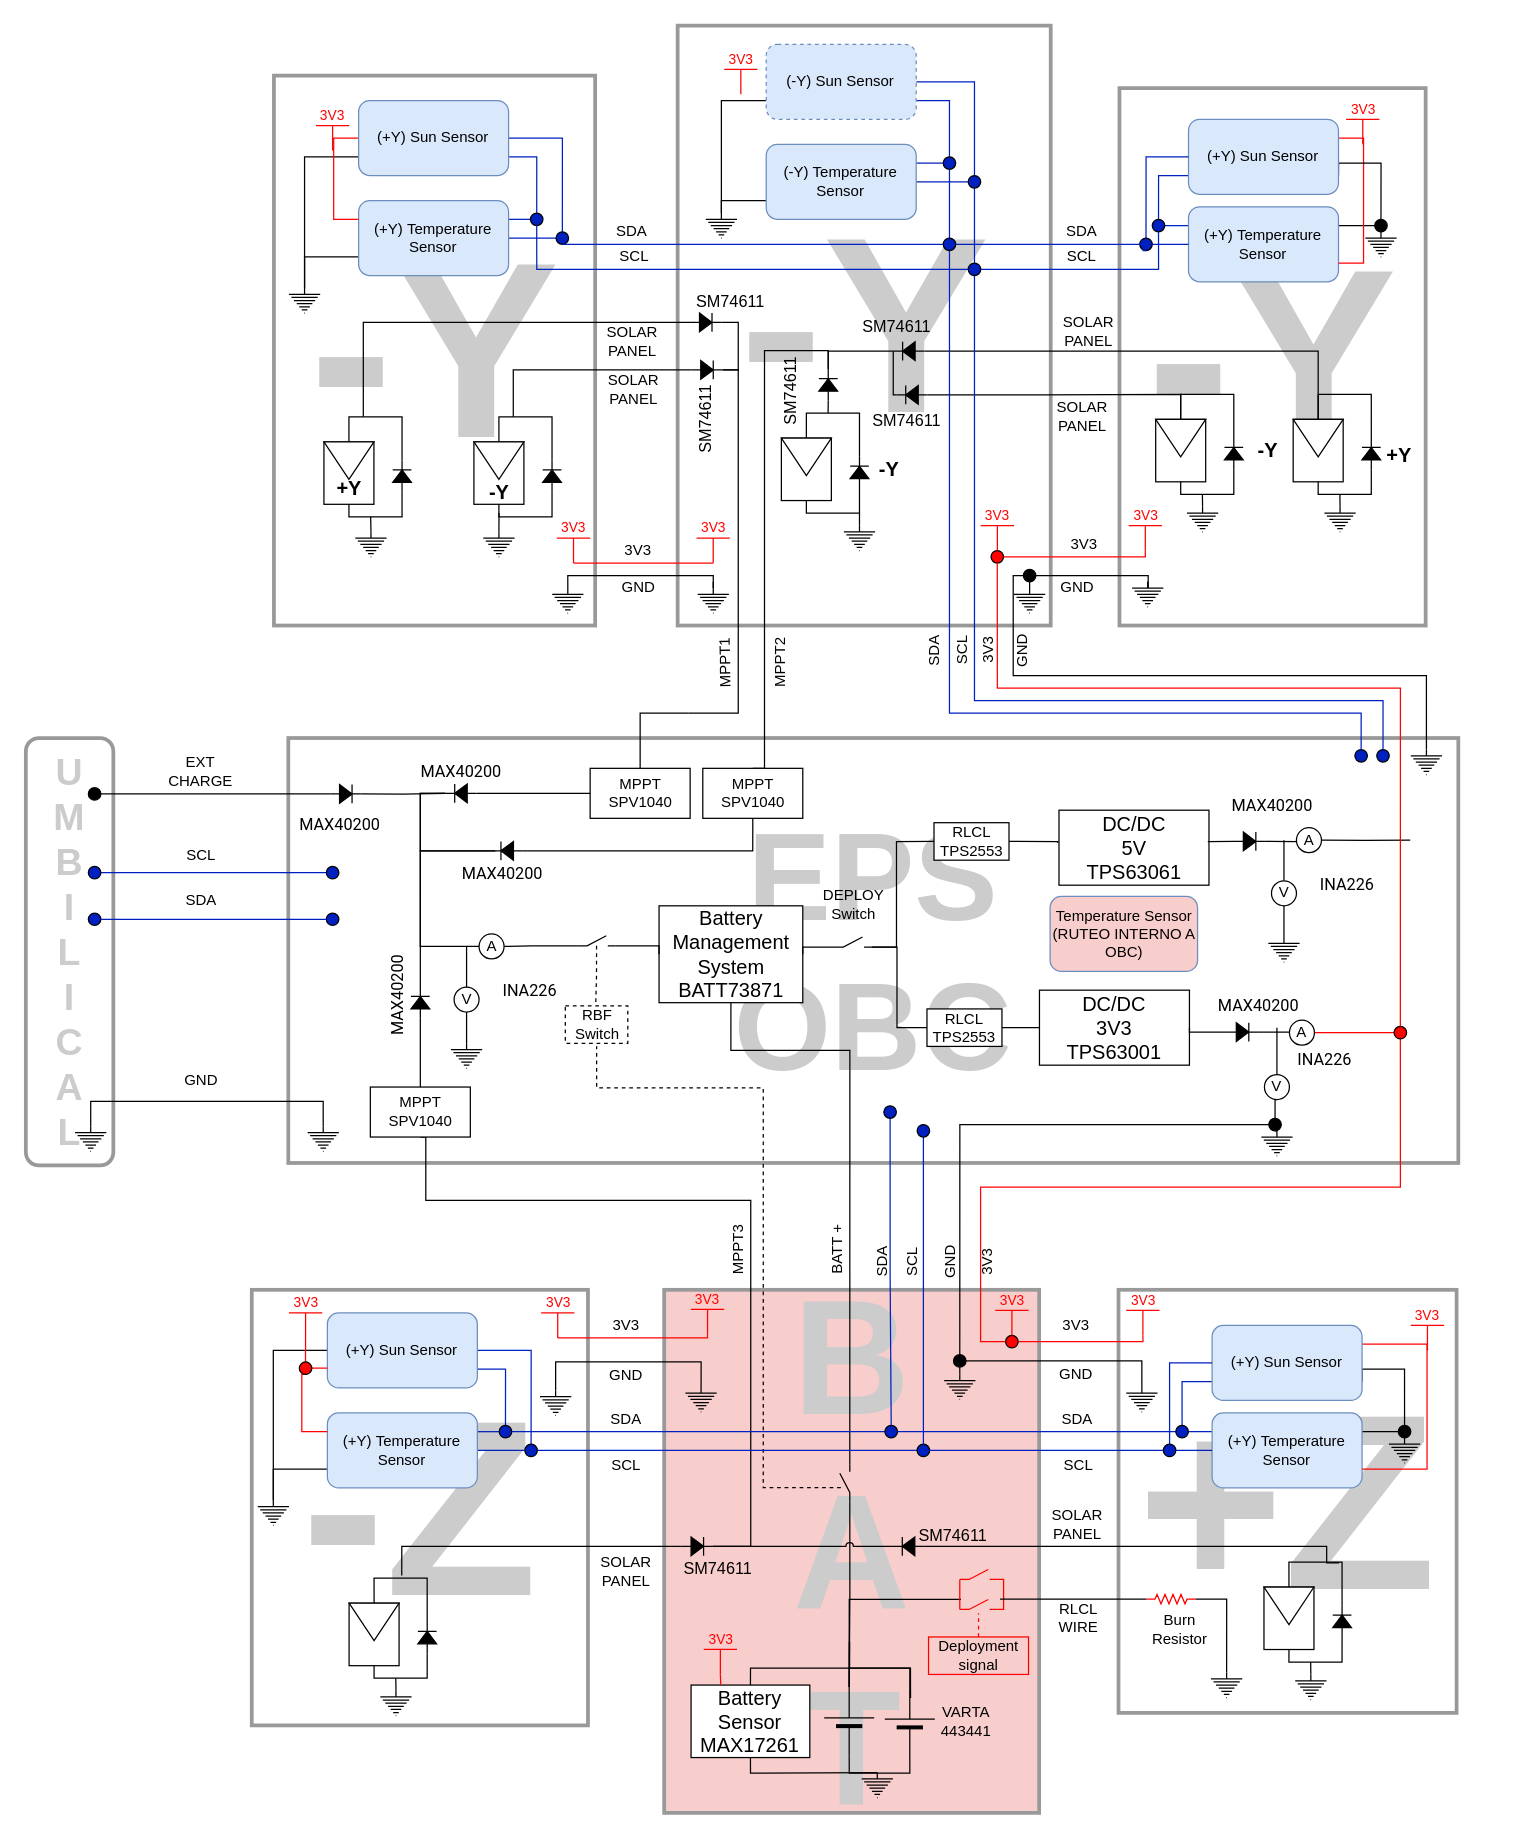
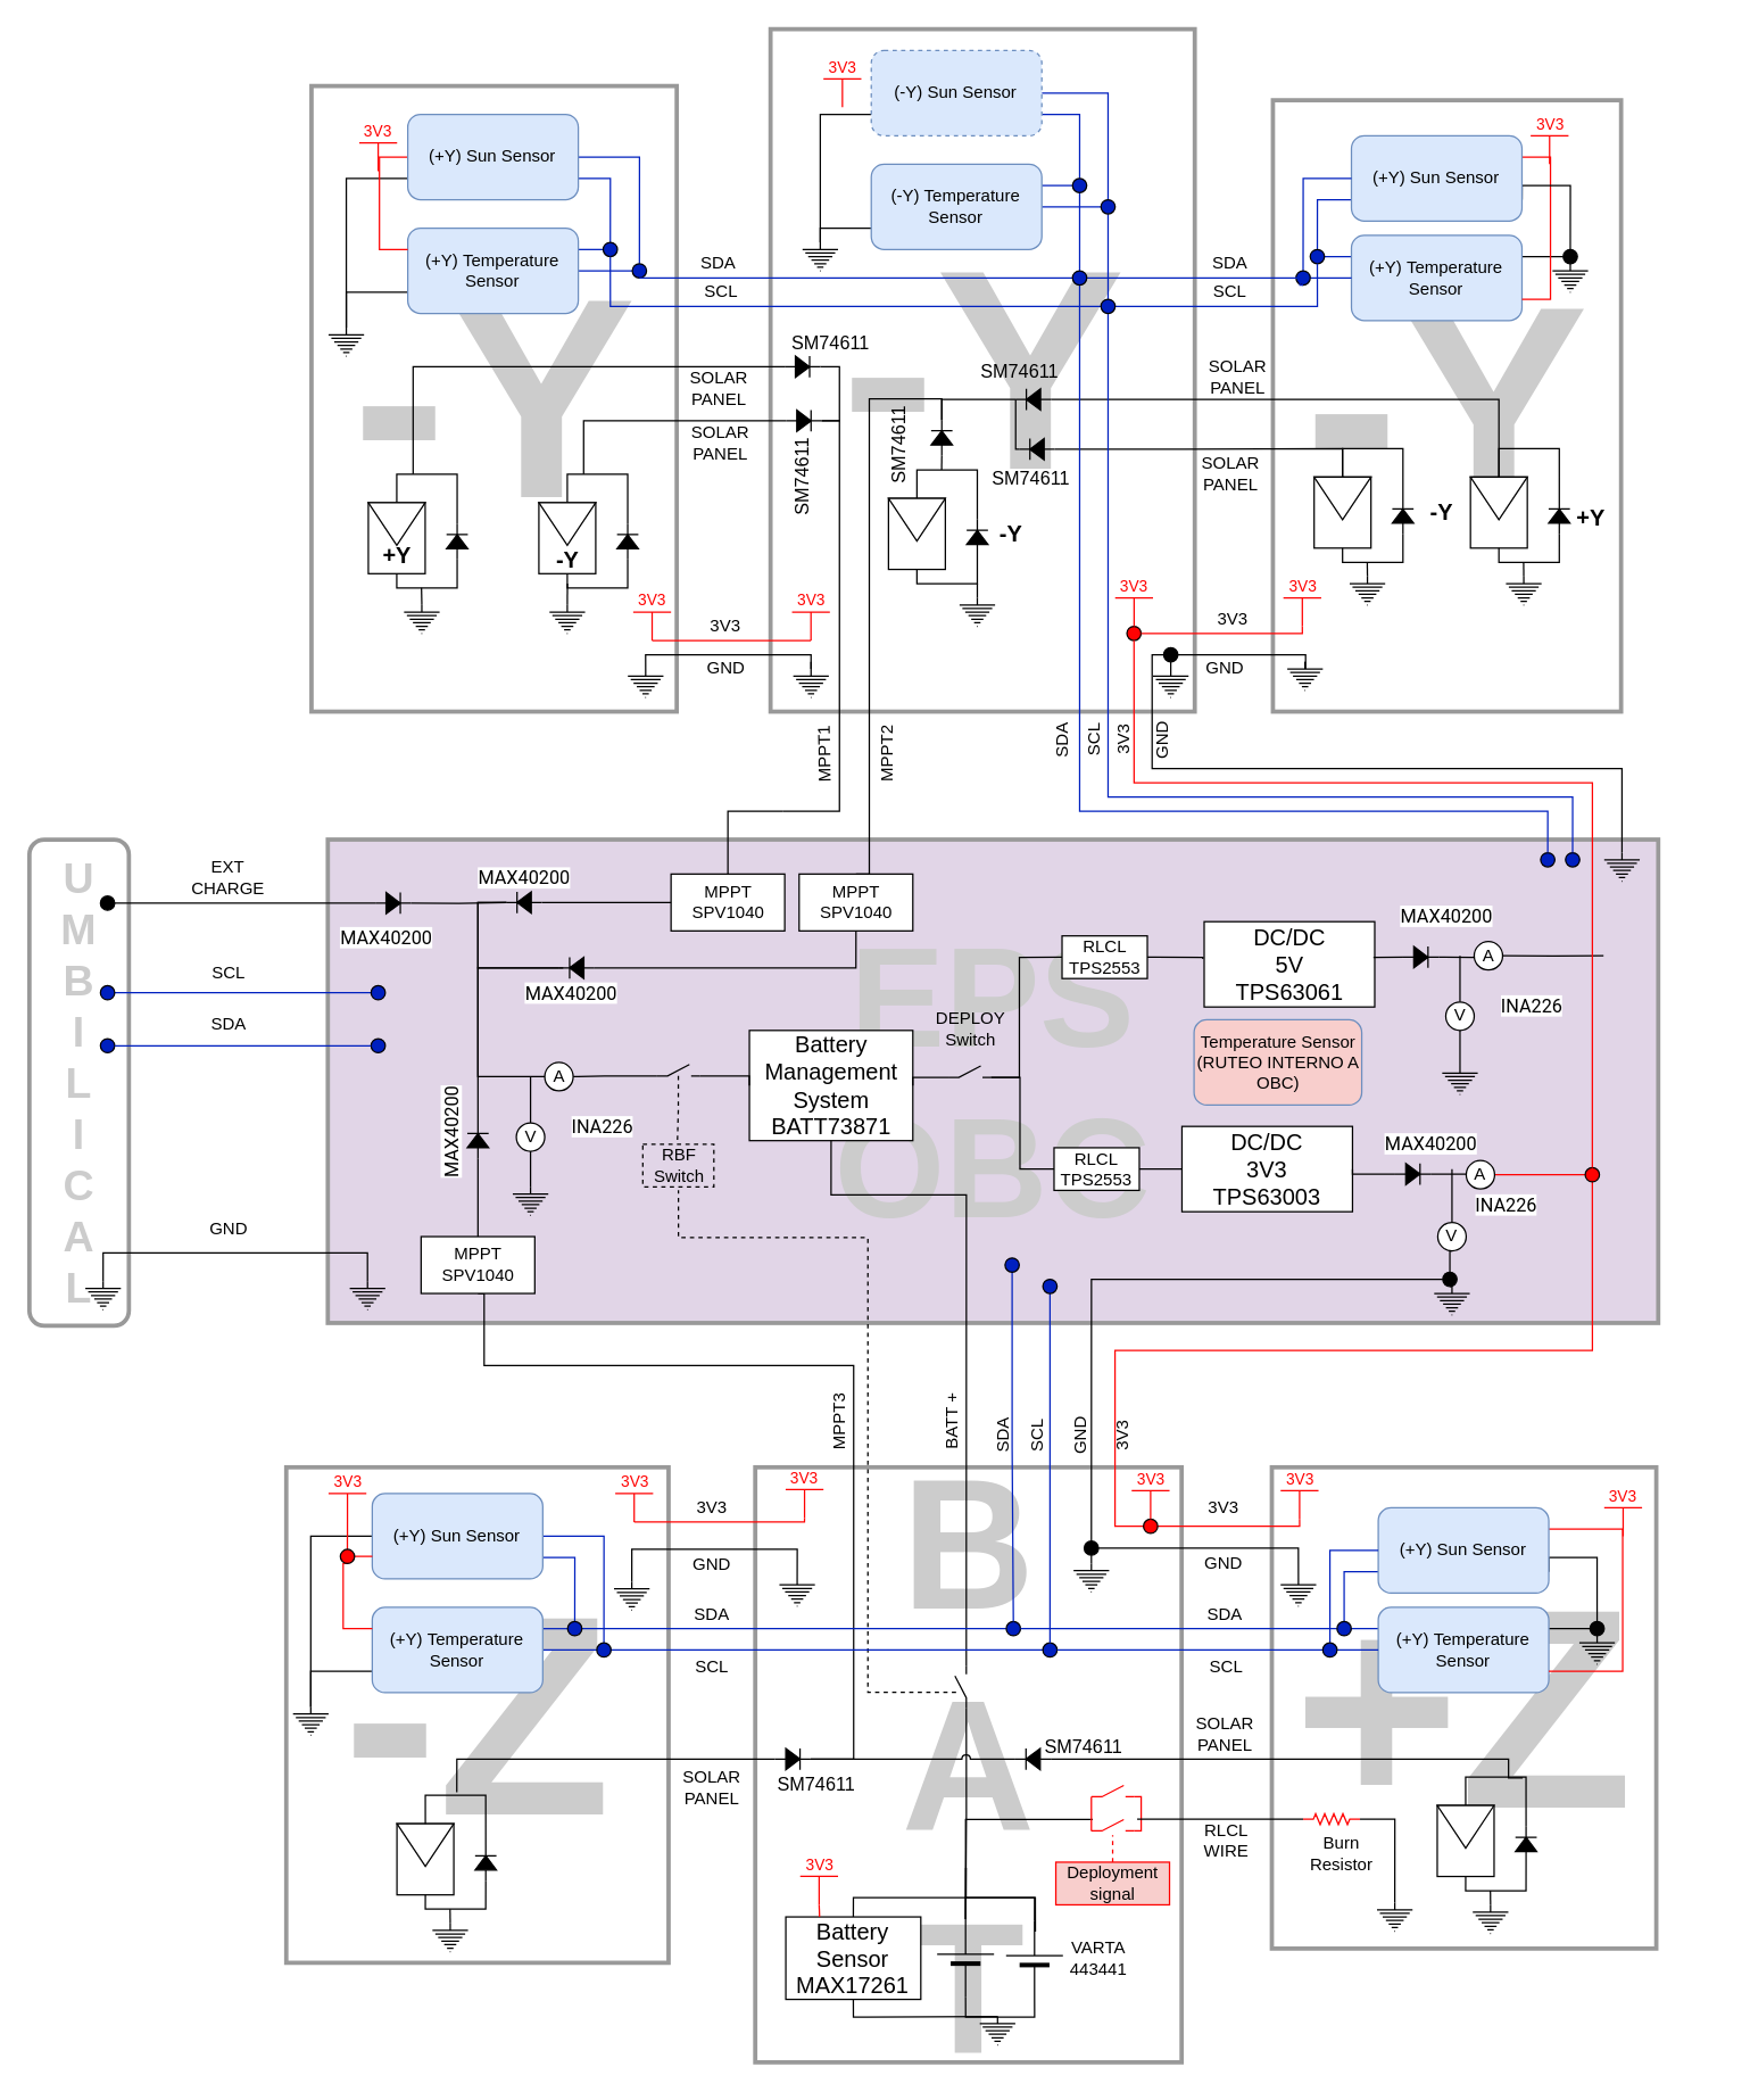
- <mxCell id="8" value="&lt;font style=&quot;font-size: 100px&quot; color=&quot;#cccccc&quot;&gt;&lt;span&gt;EPS&lt;br&gt;OBC&lt;/span&gt;&lt;/font&gt;" style="rounded=0;whiteSpace=wrap;html=1;strokeColor=#999999;fontStyle=1;strokeWidth=3;" parent="1" vertex="1"><mxGeometry x="230" y="590" width="936.13" height="340" as="geometry" /></mxCell>
+ <mxCell id="8" value="&lt;font style=&quot;font-size: 100px&quot; color=&quot;#cccccc&quot;&gt;&lt;span&gt;EPS&lt;br&gt;OBC&lt;/span&gt;&lt;/font&gt;" style="rounded=0;whiteSpace=wrap;html=1;strokeColor=#999999;fontStyle=1;strokeWidth=3;fillColor=#e1d5e7;" parent="1" vertex="1"><mxGeometry x="230" y="590" width="936.13" height="340" as="geometry" /></mxCell>
- <mxCell id="108" value="DC/DC&lt;br&gt;3V3&lt;br&gt;TPS63001" style="rounded=0;whiteSpace=wrap;html=1;fontSize=16;" parent="1" vertex="1"><mxGeometry x="831" y="791.75" width="120" height="60" as="geometry" /></mxCell>
+ <mxCell id="108" value="DC/DC&lt;br&gt;3V3&lt;br&gt;TPS63003" style="rounded=0;whiteSpace=wrap;html=1;fontSize=16;" parent="1" vertex="1"><mxGeometry x="831" y="791.75" width="120" height="60" as="geometry" /></mxCell>
- <mxCell id="7" value="&lt;b style=&quot;font-size: 130px&quot;&gt;&lt;font style=&quot;font-size: 130px&quot; color=&quot;#cccccc&quot;&gt;B&lt;br&gt;A&lt;br&gt;T&lt;/font&gt;&lt;/b&gt;" style="rounded=0;whiteSpace=wrap;html=1;strokeColor=#999999;strokeWidth=3;fillColor=#f8cecc;" parent="1" vertex="1"><mxGeometry x="530.75" y="1031.49" width="300" height="418.51" as="geometry" /></mxCell>
+ <mxCell id="7" value="&lt;b style=&quot;font-size: 130px&quot;&gt;&lt;font style=&quot;font-size: 130px&quot; color=&quot;#cccccc&quot;&gt;B&lt;br&gt;A&lt;br&gt;T&lt;/font&gt;&lt;/b&gt;" style="rounded=0;whiteSpace=wrap;html=1;strokeColor=#999999;strokeWidth=3;" parent="1" vertex="1"><mxGeometry x="530.75" y="1031.49" width="300" height="418.51" as="geometry" /></mxCell>
